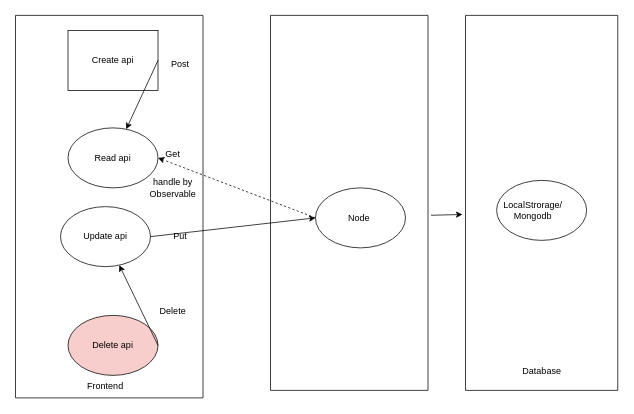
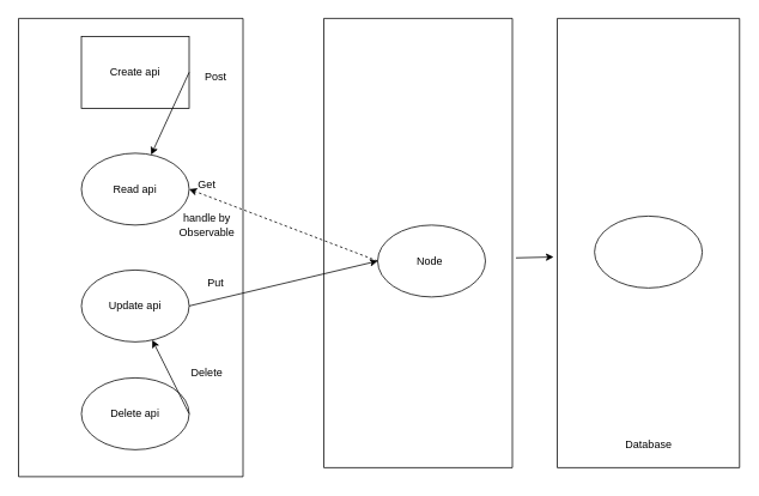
- <mxCell id="22" value="LocalStrorage/ Mongodb" style="text;html=1;strokeColor=none;fillColor=none;align=center;verticalAlign=middle;whiteSpace=wrap;rounded=0;" vertex="1" parent="19"><mxGeometry x="60" y="245" width="60" height="30" as="geometry" /></mxCell>
- <mxCell id="4" value="Update api" style="ellipse;whiteSpace=wrap;html=1;" vertex="1" parent="1"><mxGeometry x="80" y="275" width="120" height="80" as="geometry" /></mxCell>
+ <mxCell id="4" value="Update api" style="ellipse;whiteSpace=wrap;html=1;" vertex="1" parent="1"><mxGeometry x="90" y="300" width="120" height="80" as="geometry" /></mxCell>
- <mxCell id="5" value="Delete api" style="ellipse;whiteSpace=wrap;html=1;fillColor=#f8cecc;" vertex="1" parent="1"><mxGeometry x="90" y="420" width="120" height="80" as="geometry" /></mxCell>
+ <mxCell id="5" value="Delete api" style="ellipse;whiteSpace=wrap;html=1;" vertex="1" parent="1"><mxGeometry x="90" y="420" width="120" height="80" as="geometry" /></mxCell>
- <mxCell id="8" value="Frontend" style="text;html=1;strokeColor=none;fillColor=none;align=center;verticalAlign=middle;whiteSpace=wrap;rounded=0;" vertex="1" parent="7"><mxGeometry x="90" y="480" width="60" height="30" as="geometry" /></mxCell>
